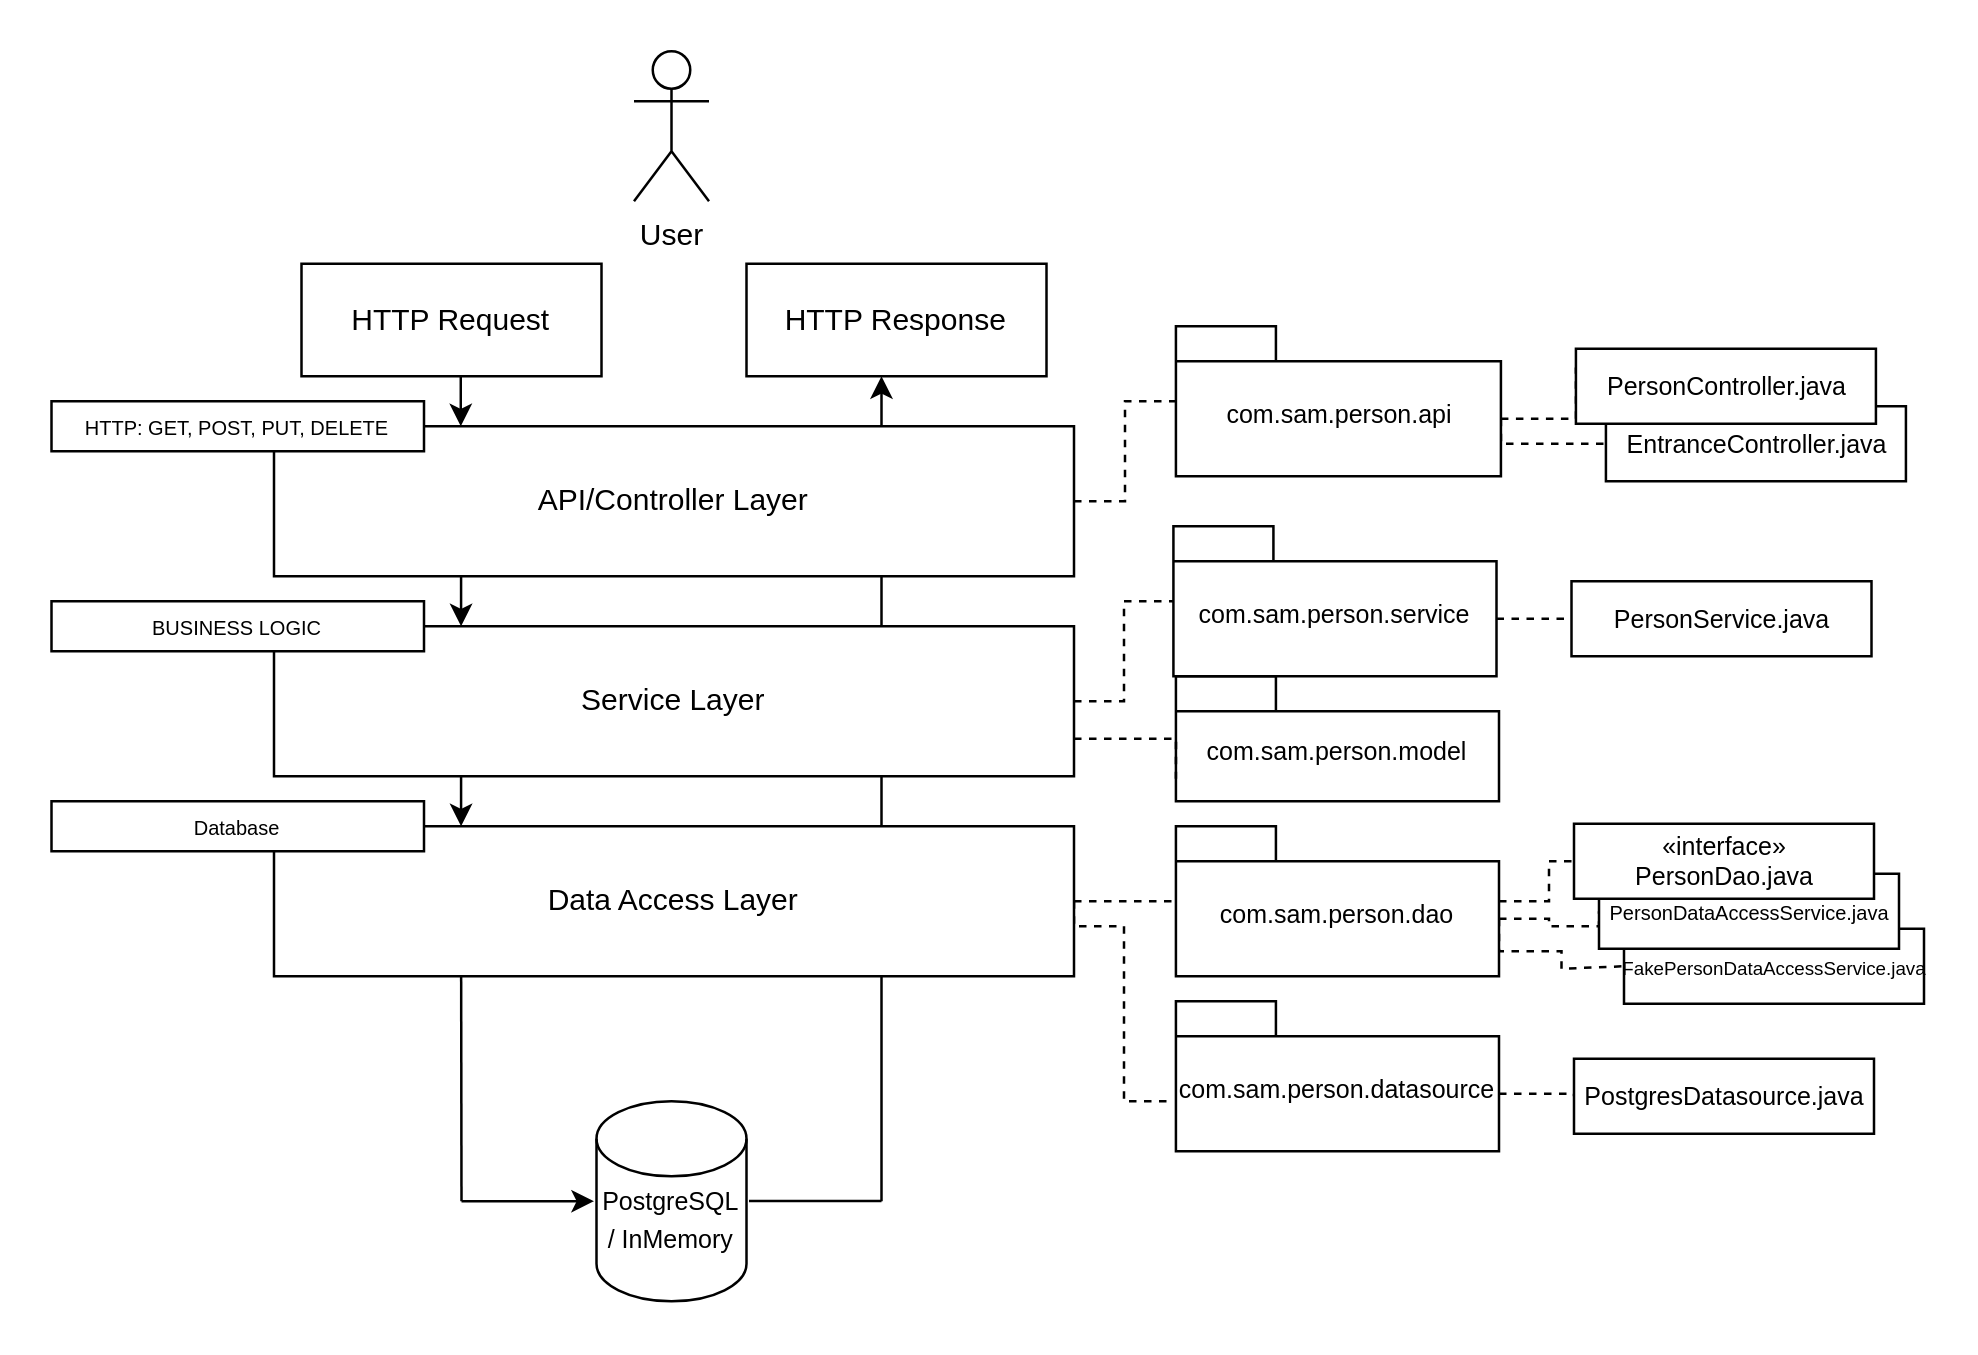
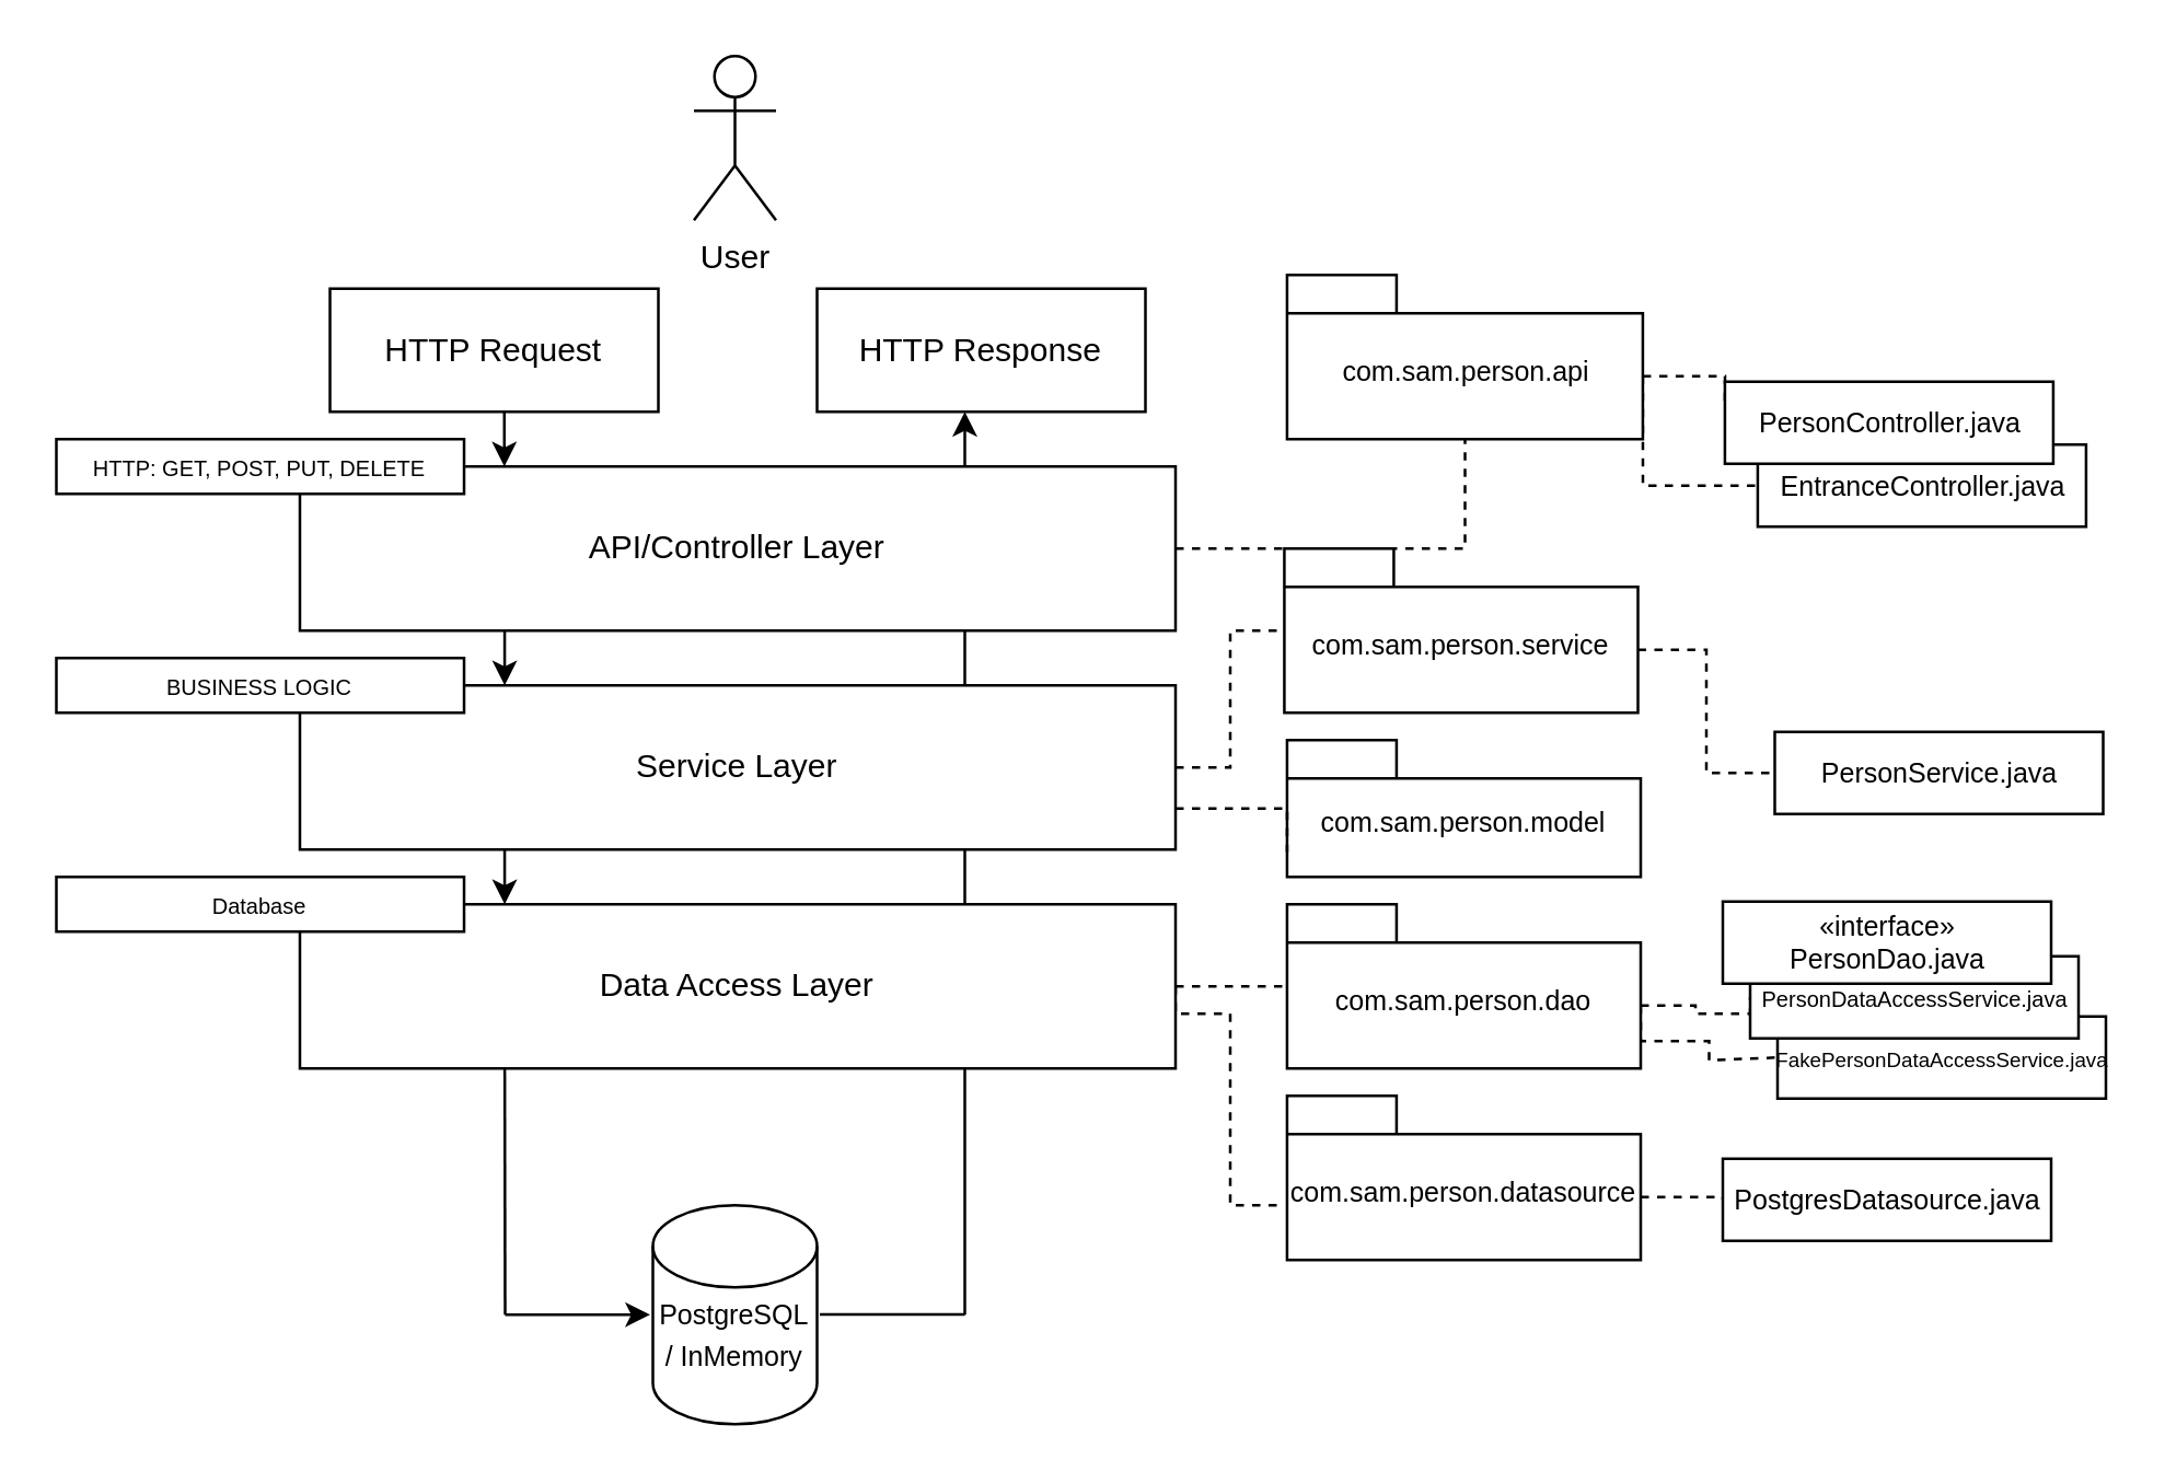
- <mxCell id="31" value="&lt;font style=&quot;font-size: 10px ; font-weight: normal&quot;&gt;com.sam.person.api&lt;/font&gt;" style="shape=folder;fontStyle=1;spacingTop=10;tabWidth=40;tabHeight=14;tabPosition=left;html=1;align=center;" vertex="1" parent="1"><mxGeometry x="469.77" y="130" width="130" height="60" as="geometry" /></mxCell>
+ <mxCell id="31" value="&lt;font style=&quot;font-size: 10px ; font-weight: normal&quot;&gt;com.sam.person.api&lt;/font&gt;" style="shape=folder;fontStyle=1;spacingTop=10;tabWidth=40;tabHeight=14;tabPosition=left;html=1;align=center;" vertex="1" parent="1"><mxGeometry x="469.77" y="100" width="130" height="60" as="geometry" /></mxCell>
- <mxCell id="33" value="&lt;font style=&quot;font-size: 10px ; font-weight: normal&quot;&gt;com.sam.person.service&lt;/font&gt;" style="shape=folder;fontStyle=1;spacingTop=10;tabWidth=40;tabHeight=14;tabPosition=left;html=1;align=center;" vertex="1" parent="1"><mxGeometry x="468.77" y="210" width="129.23" height="60" as="geometry" /></mxCell>
+ <mxCell id="33" value="&lt;font style=&quot;font-size: 10px ; font-weight: normal&quot;&gt;com.sam.person.service&lt;/font&gt;" style="shape=folder;fontStyle=1;spacingTop=10;tabWidth=40;tabHeight=14;tabPosition=left;html=1;align=center;" vertex="1" parent="1"><mxGeometry x="468.77" y="200" width="129.23" height="60" as="geometry" /></mxCell>
- <mxCell id="44" value="PersonService.java" style="html=1;align=center;fontSize=10;" vertex="1" parent="1"><mxGeometry x="628" y="232" width="120" height="30" as="geometry" /></mxCell>
+ <mxCell id="44" value="PersonService.java" style="html=1;align=center;fontSize=10;" vertex="1" parent="1"><mxGeometry x="648" y="267" width="120" height="30" as="geometry" /></mxCell>
- <mxCell id="34" value="" style="edgeStyle=orthogonalEdgeStyle;rounded=0;orthogonalLoop=1;jettySize=auto;html=1;dashed=1;endArrow=none;endFill=0;fontSize=10;" edge="1" parent="1" source="37" target="43"><mxGeometry relative="1" as="geometry" /></mxCell>
